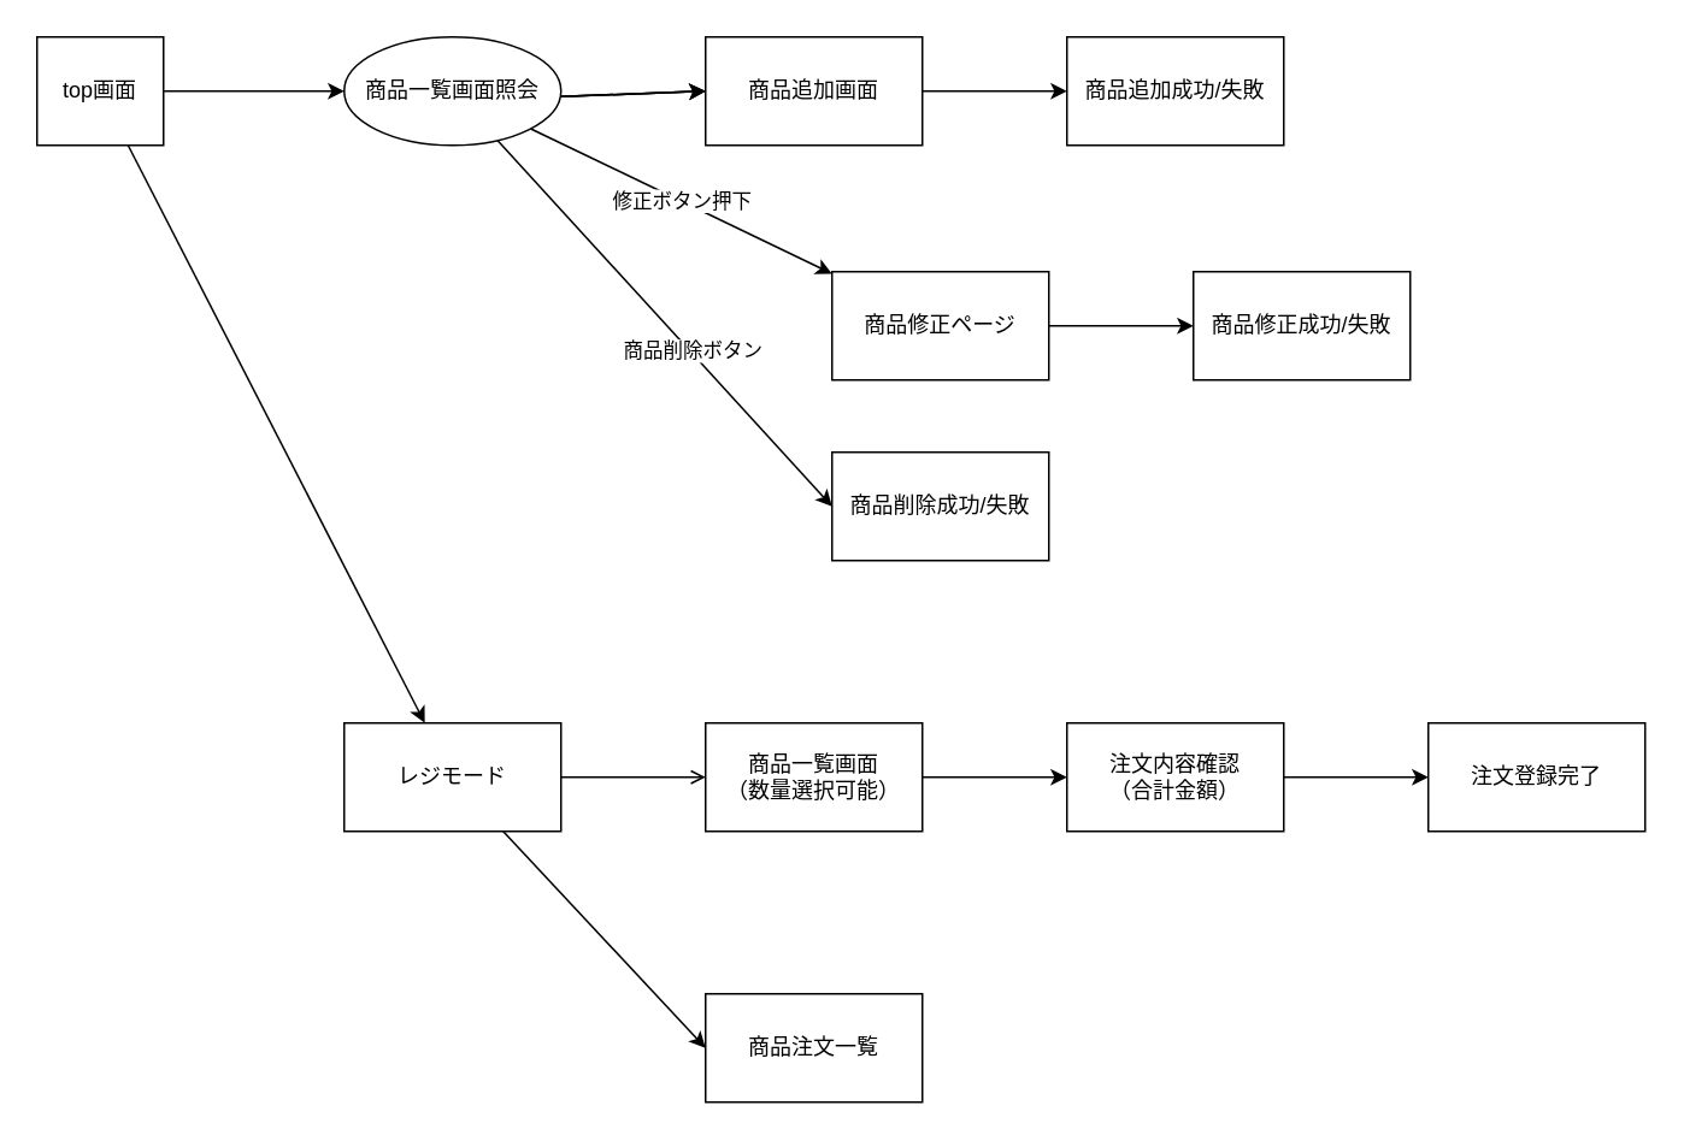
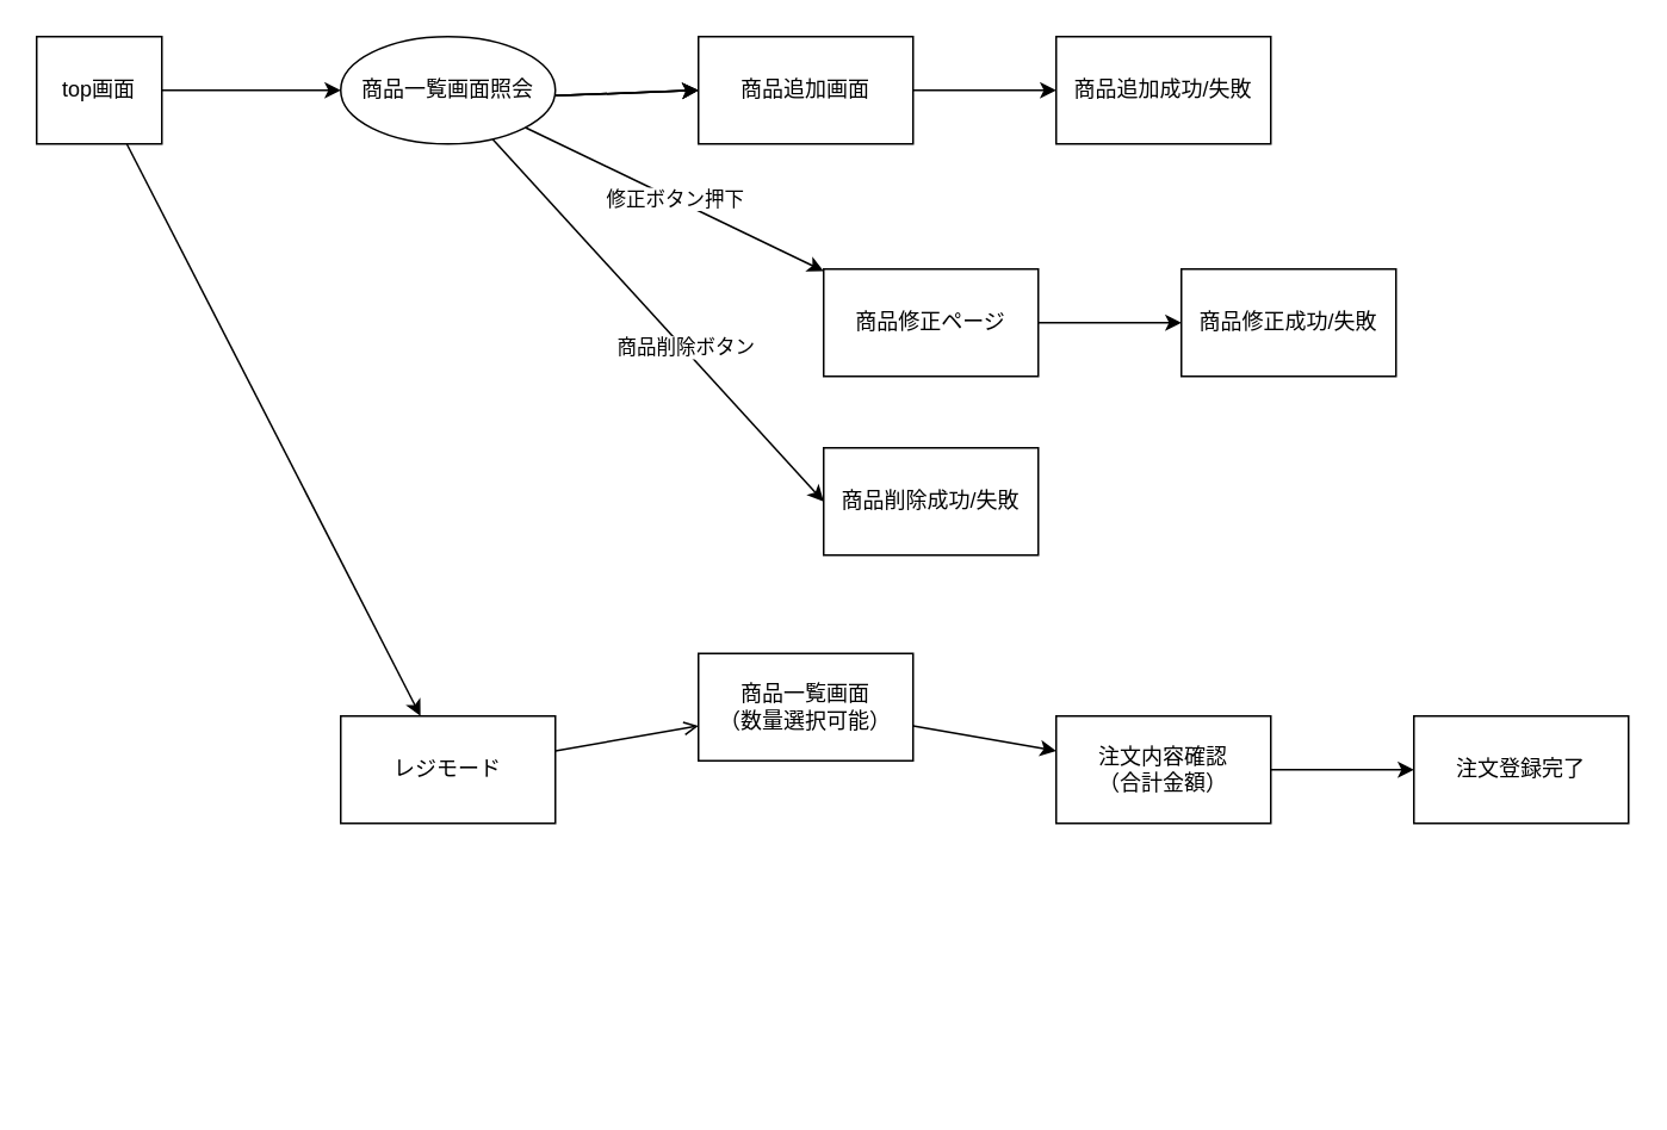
- <mxCell id="23" value="商品一覧画面&lt;br&gt;（数量選択可能）" style="whiteSpace=wrap;html=1;rounded=0;" vertex="1" parent="1"><mxGeometry x="390" y="400" width="120" height="60" as="geometry" /></mxCell>
+ <mxCell id="23" value="商品一覧画面&lt;br&gt;（数量選択可能）" style="whiteSpace=wrap;html=1;rounded=0;" vertex="1" parent="1"><mxGeometry x="390" y="365" width="120" height="60" as="geometry" /></mxCell>
- <mxCell id="20" style="edgeStyle=none;html=1;entryX=0;entryY=0.5;entryDx=0;entryDy=0;" edge="1" parent="1" source="21" target="27"><mxGeometry relative="1" as="geometry" /></mxCell>
- <mxCell id="27" value="商品注文一覧" style="whiteSpace=wrap;html=1;rounded=0;" vertex="1" parent="1"><mxGeometry x="390" y="550" width="120" height="60" as="geometry" /></mxCell>
